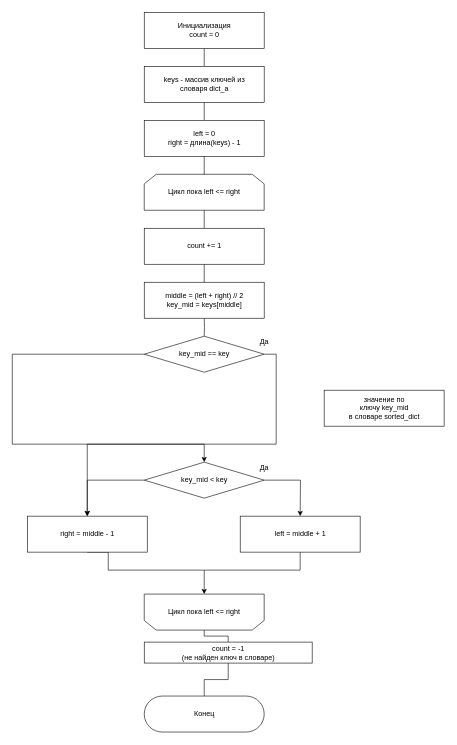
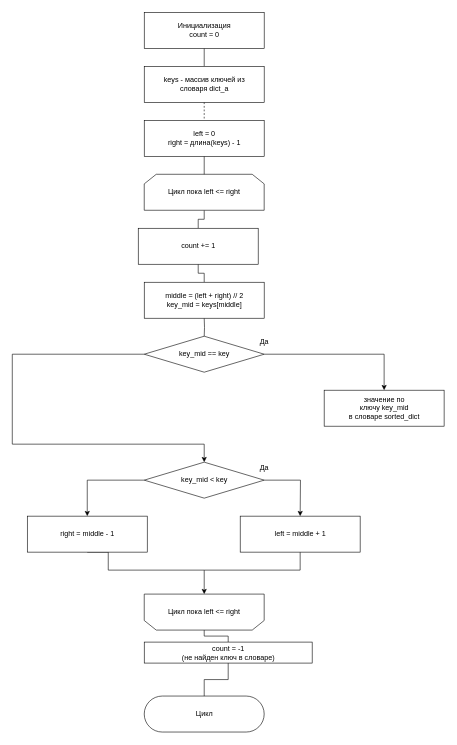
- <mxCell id="16" style="edgeStyle=orthogonalEdgeStyle;html=1;exitX=0.5;exitY=1;exitDx=0;exitDy=0;entryX=0.5;entryY=0;entryDx=0;entryDy=0;rounded=0;endArrow=none;endFill=0;" parent="1" source="17" target="22" edge="1"><mxGeometry relative="1" as="geometry" /></mxCell>
+ <mxCell id="16" style="edgeStyle=orthogonalEdgeStyle;html=1;exitX=0.5;exitY=1;exitDx=0;exitDy=0;entryX=0.5;entryY=0;entryDx=0;entryDy=0;rounded=0;endArrow=none;endFill=0;dashed=1;" parent="1" source="17" target="22" edge="1"><mxGeometry relative="1" as="geometry" /></mxCell>
- <mxCell id="20" value="count += 1" style="html=1;dashed=0;whitespace=wrap;" parent="1" vertex="1"><mxGeometry x="240" y="380" width="200" height="60" as="geometry" /></mxCell>
+ <mxCell id="20" value="count += 1" style="html=1;dashed=0;whitespace=wrap;" parent="1" vertex="1"><mxGeometry x="230" y="380" width="200" height="60" as="geometry" /></mxCell>
- <mxCell id="6" style="edgeStyle=orthogonalEdgeStyle;rounded=0;orthogonalLoop=1;jettySize=auto;html=1;exitX=1;exitY=0.5;exitDx=0;exitDy=0;endArrow=classic;endFill=1;" parent="1" source="7" target="31" edge="1"><mxGeometry relative="1" as="geometry"><mxPoint x="500" y="650" as="targetPoint" /></mxGeometry></mxCell>
+ <mxCell id="6" style="edgeStyle=orthogonalEdgeStyle;rounded=0;orthogonalLoop=1;jettySize=auto;html=1;exitX=1;exitY=0.5;exitDx=0;exitDy=0;endArrow=classic;endFill=1;entryX=0.5;entryY=0;entryDx=0;entryDy=0;" parent="1" source="7" target="9" edge="1"><mxGeometry relative="1" as="geometry"><mxPoint x="500" y="650" as="targetPoint" /></mxGeometry></mxCell>
- <mxCell id="13" value="Конец" style="html=1;dashed=0;whitespace=wrap;shape=mxgraph.dfd.start" parent="1" vertex="1"><mxGeometry x="240" y="1160" width="200" height="60" as="geometry" /></mxCell>
+ <mxCell id="13" value="Цикл" style="html=1;dashed=0;whitespace=wrap;shape=mxgraph.dfd.start" parent="1" vertex="1"><mxGeometry x="240" y="1160" width="200" height="60" as="geometry" /></mxCell>
